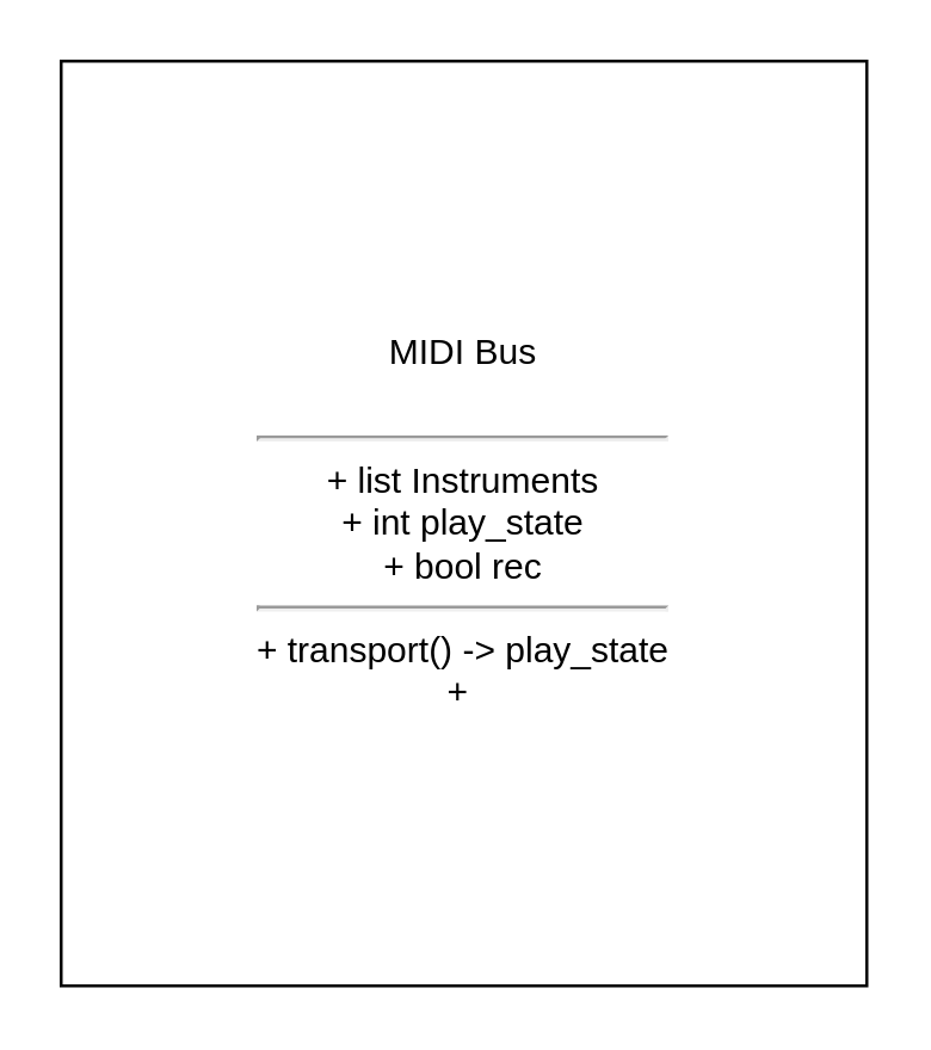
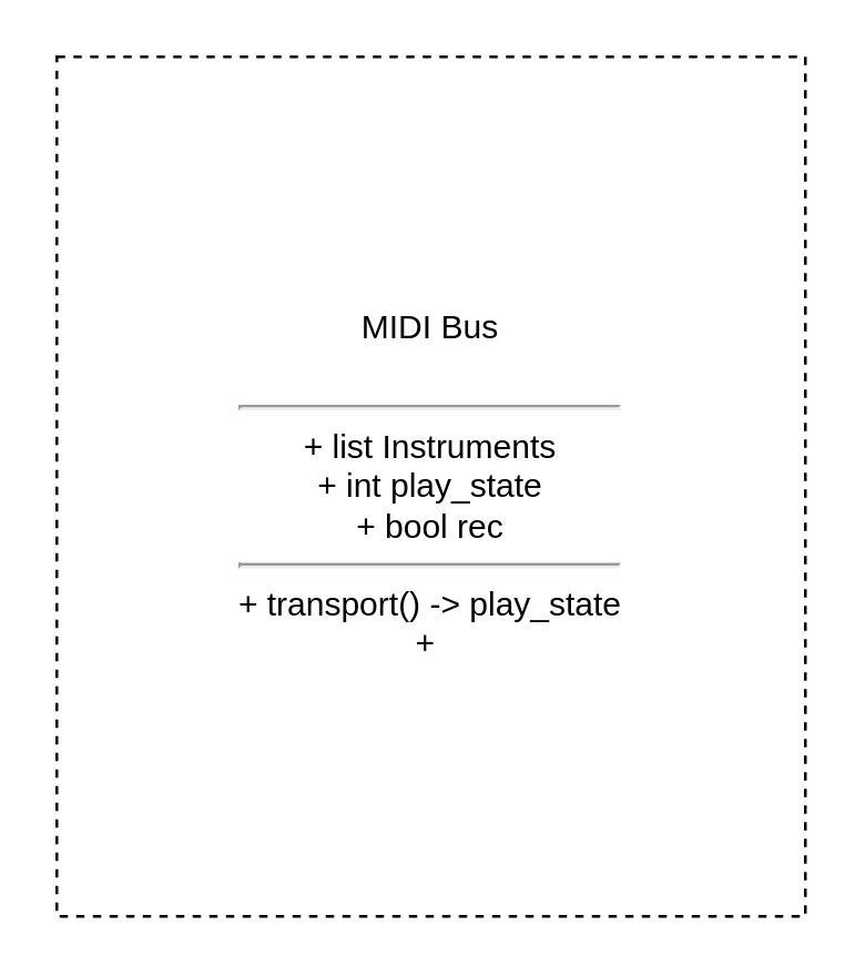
- <mxCell id="2" value="MIDI Bus&lt;br&gt;&lt;br&gt;&lt;hr&gt;+ list Instruments&lt;br&gt;+ int play_state&lt;br&gt;+ bool rec&lt;br&gt;&lt;hr&gt;+ transport() -&amp;gt; play_state&lt;br&gt;+&amp;nbsp;" style="whiteSpace=wrap;html=1;" vertex="1" parent="1"><mxGeometry x="20" y="20" width="270" height="310" as="geometry" /></mxCell>
+ <mxCell id="2" value="MIDI Bus&lt;br&gt;&lt;br&gt;&lt;hr&gt;+ list Instruments&lt;br&gt;+ int play_state&lt;br&gt;+ bool rec&lt;br&gt;&lt;hr&gt;+ transport() -&amp;gt; play_state&lt;br&gt;+&amp;nbsp;" style="whiteSpace=wrap;html=1;dashed=1;" vertex="1" parent="1"><mxGeometry x="20" y="20" width="270" height="310" as="geometry" /></mxCell>
